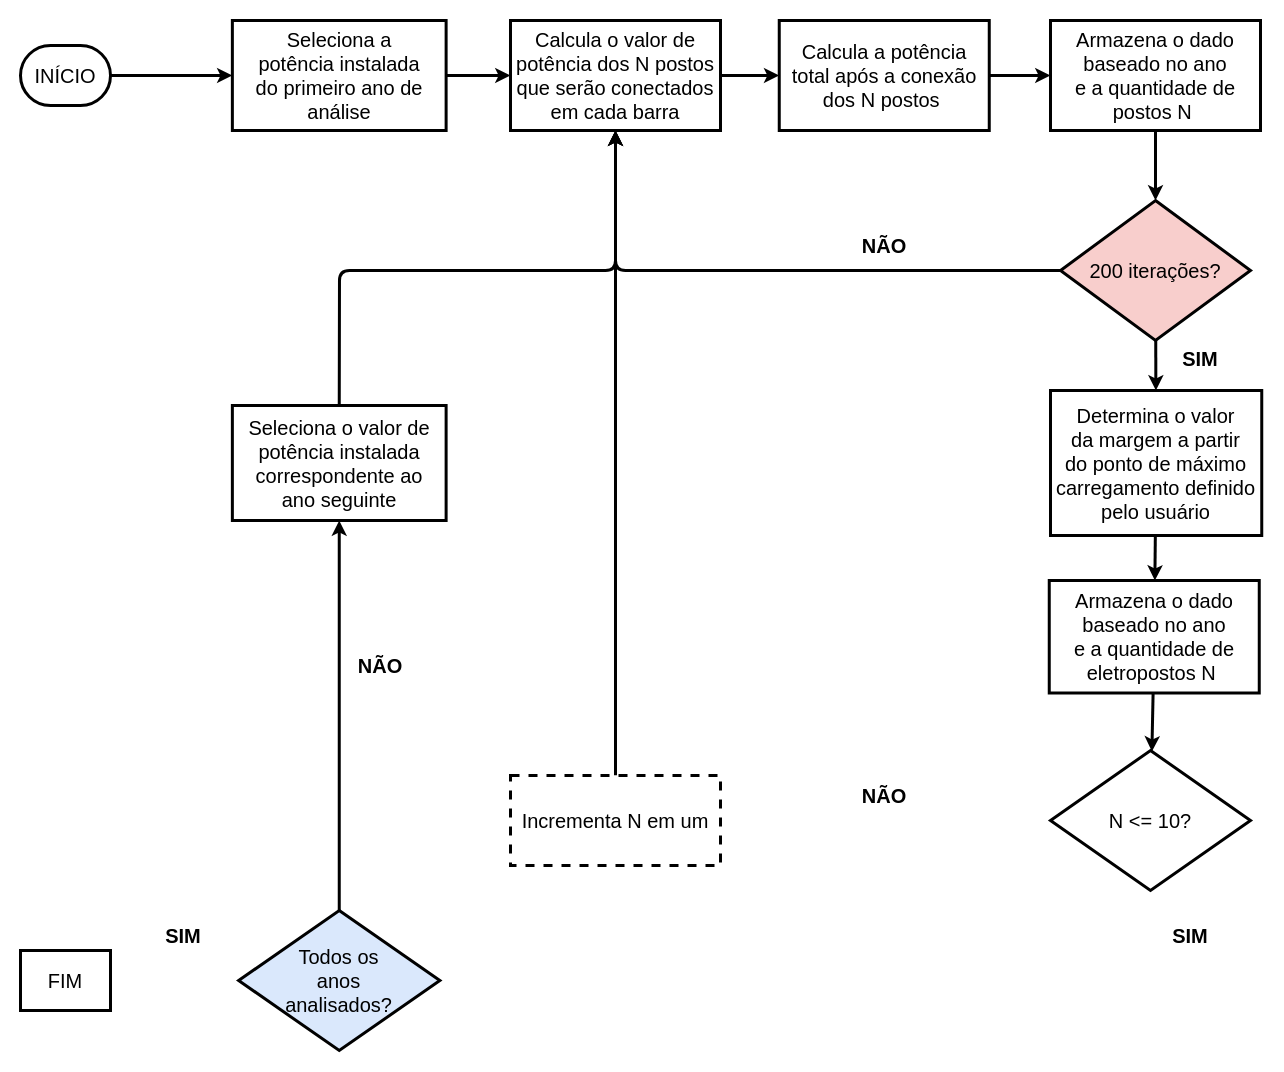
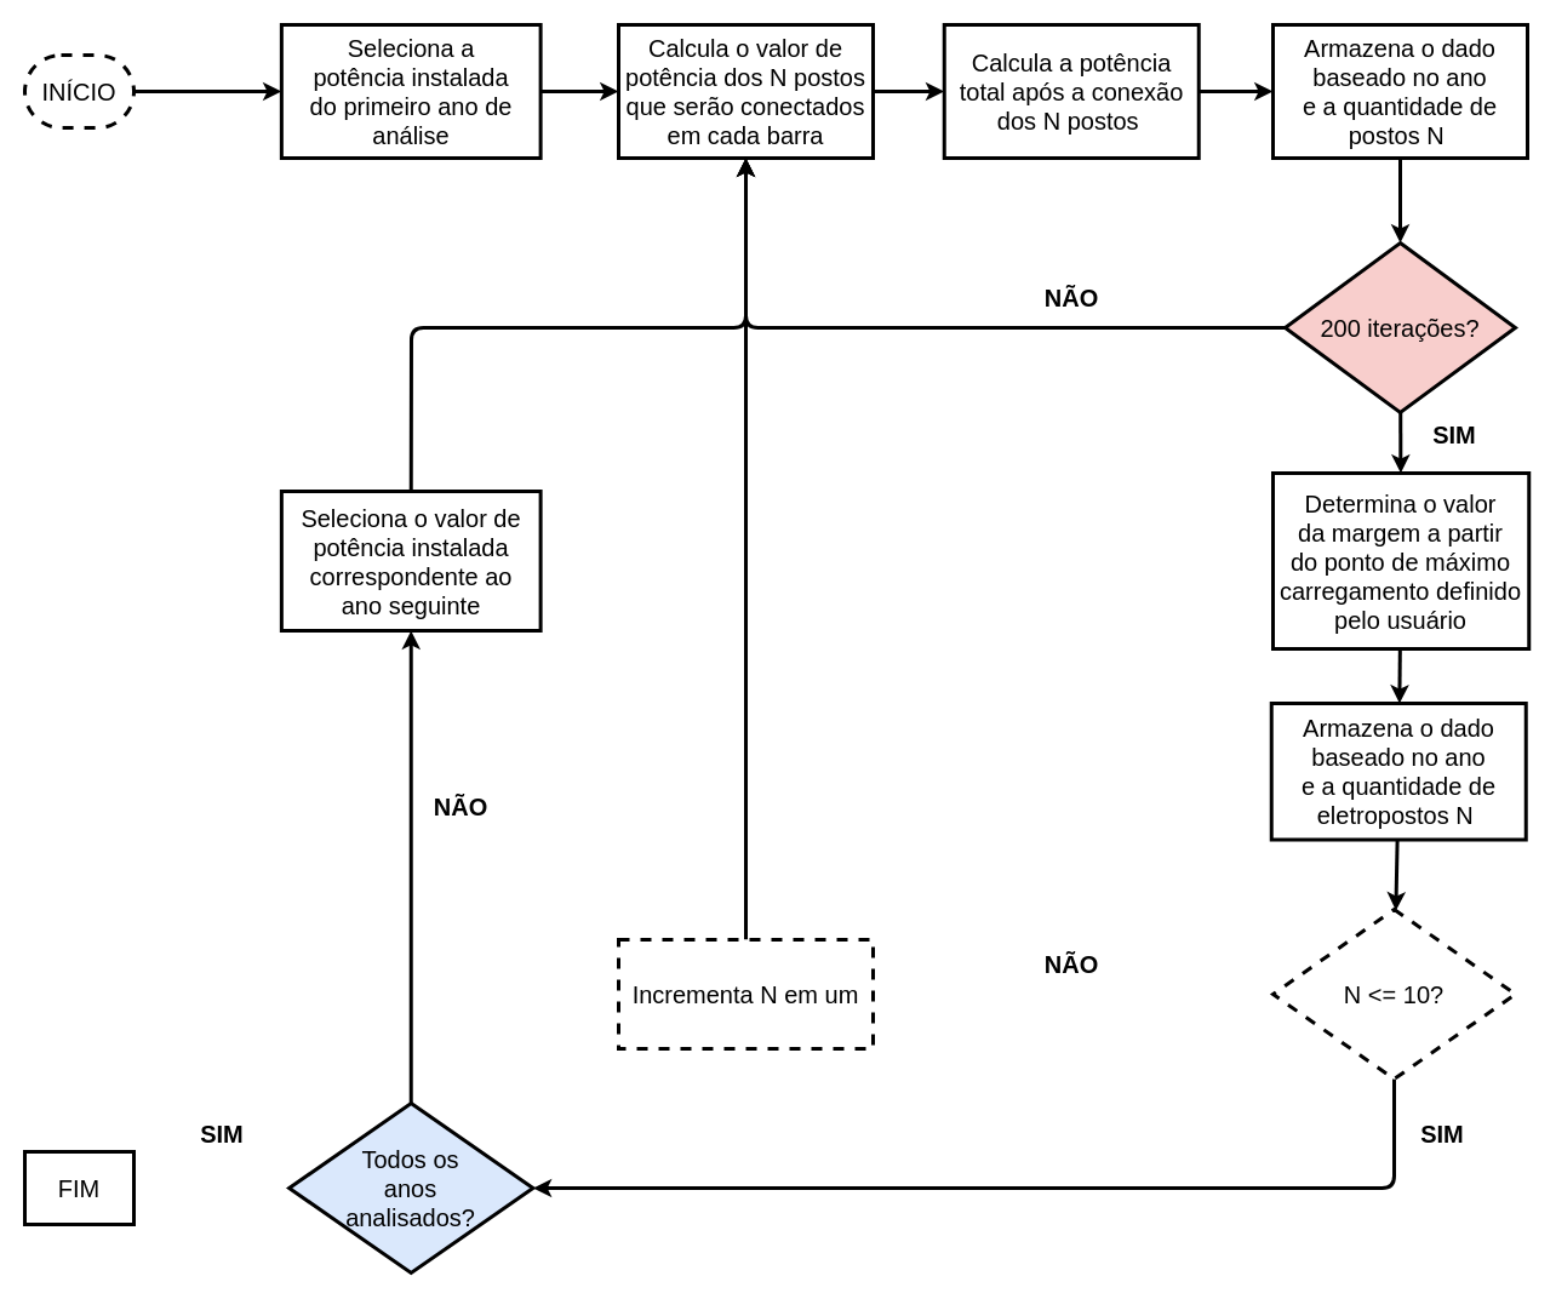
- <mxCell id="2" value="&lt;font style=&quot;font-size: 20px;&quot;&gt;INÍCIO&lt;/font&gt;" style="rounded=1;whiteSpace=wrap;html=1;arcSize=50;strokeWidth=3;fontSize=20;" parent="1" vertex="1"><mxGeometry x="20" y="45" width="90" height="60" as="geometry" /></mxCell>
+ <mxCell id="2" value="&lt;font style=&quot;font-size: 20px;&quot;&gt;INÍCIO&lt;/font&gt;" style="rounded=1;whiteSpace=wrap;html=1;arcSize=50;strokeWidth=3;fontSize=20;dashed=1;" parent="1" vertex="1"><mxGeometry x="20" y="45" width="90" height="60" as="geometry" /></mxCell>
- <mxCell id="17" value="&lt;font style=&quot;font-size: 20px;&quot;&gt;N &amp;lt;= 10?&lt;/font&gt;" style="rhombus;whiteSpace=wrap;html=1;strokeWidth=3;fontSize=20;" parent="1" vertex="1"><mxGeometry x="1050" y="750" width="200" height="140" as="geometry" /></mxCell>
+ <mxCell id="17" value="&lt;font style=&quot;font-size: 20px;&quot;&gt;N &amp;lt;= 10?&lt;/font&gt;" style="rhombus;whiteSpace=wrap;html=1;strokeWidth=3;fontSize=20;dashed=1;" parent="1" vertex="1"><mxGeometry x="1050" y="750" width="200" height="140" as="geometry" /></mxCell>
+ <mxCell id="16" style="edgeStyle=none;html=1;exitX=0.5;exitY=1;exitDx=0;exitDy=0;entryX=1;entryY=0.5;entryDx=0;entryDy=0;strokeWidth=3;fontSize=20;" parent="1" source="17" target="7" edge="1"><mxGeometry relative="1" as="geometry"><Array as="points"><mxPoint x="1150" y="980" /></Array></mxGeometry></mxCell>
